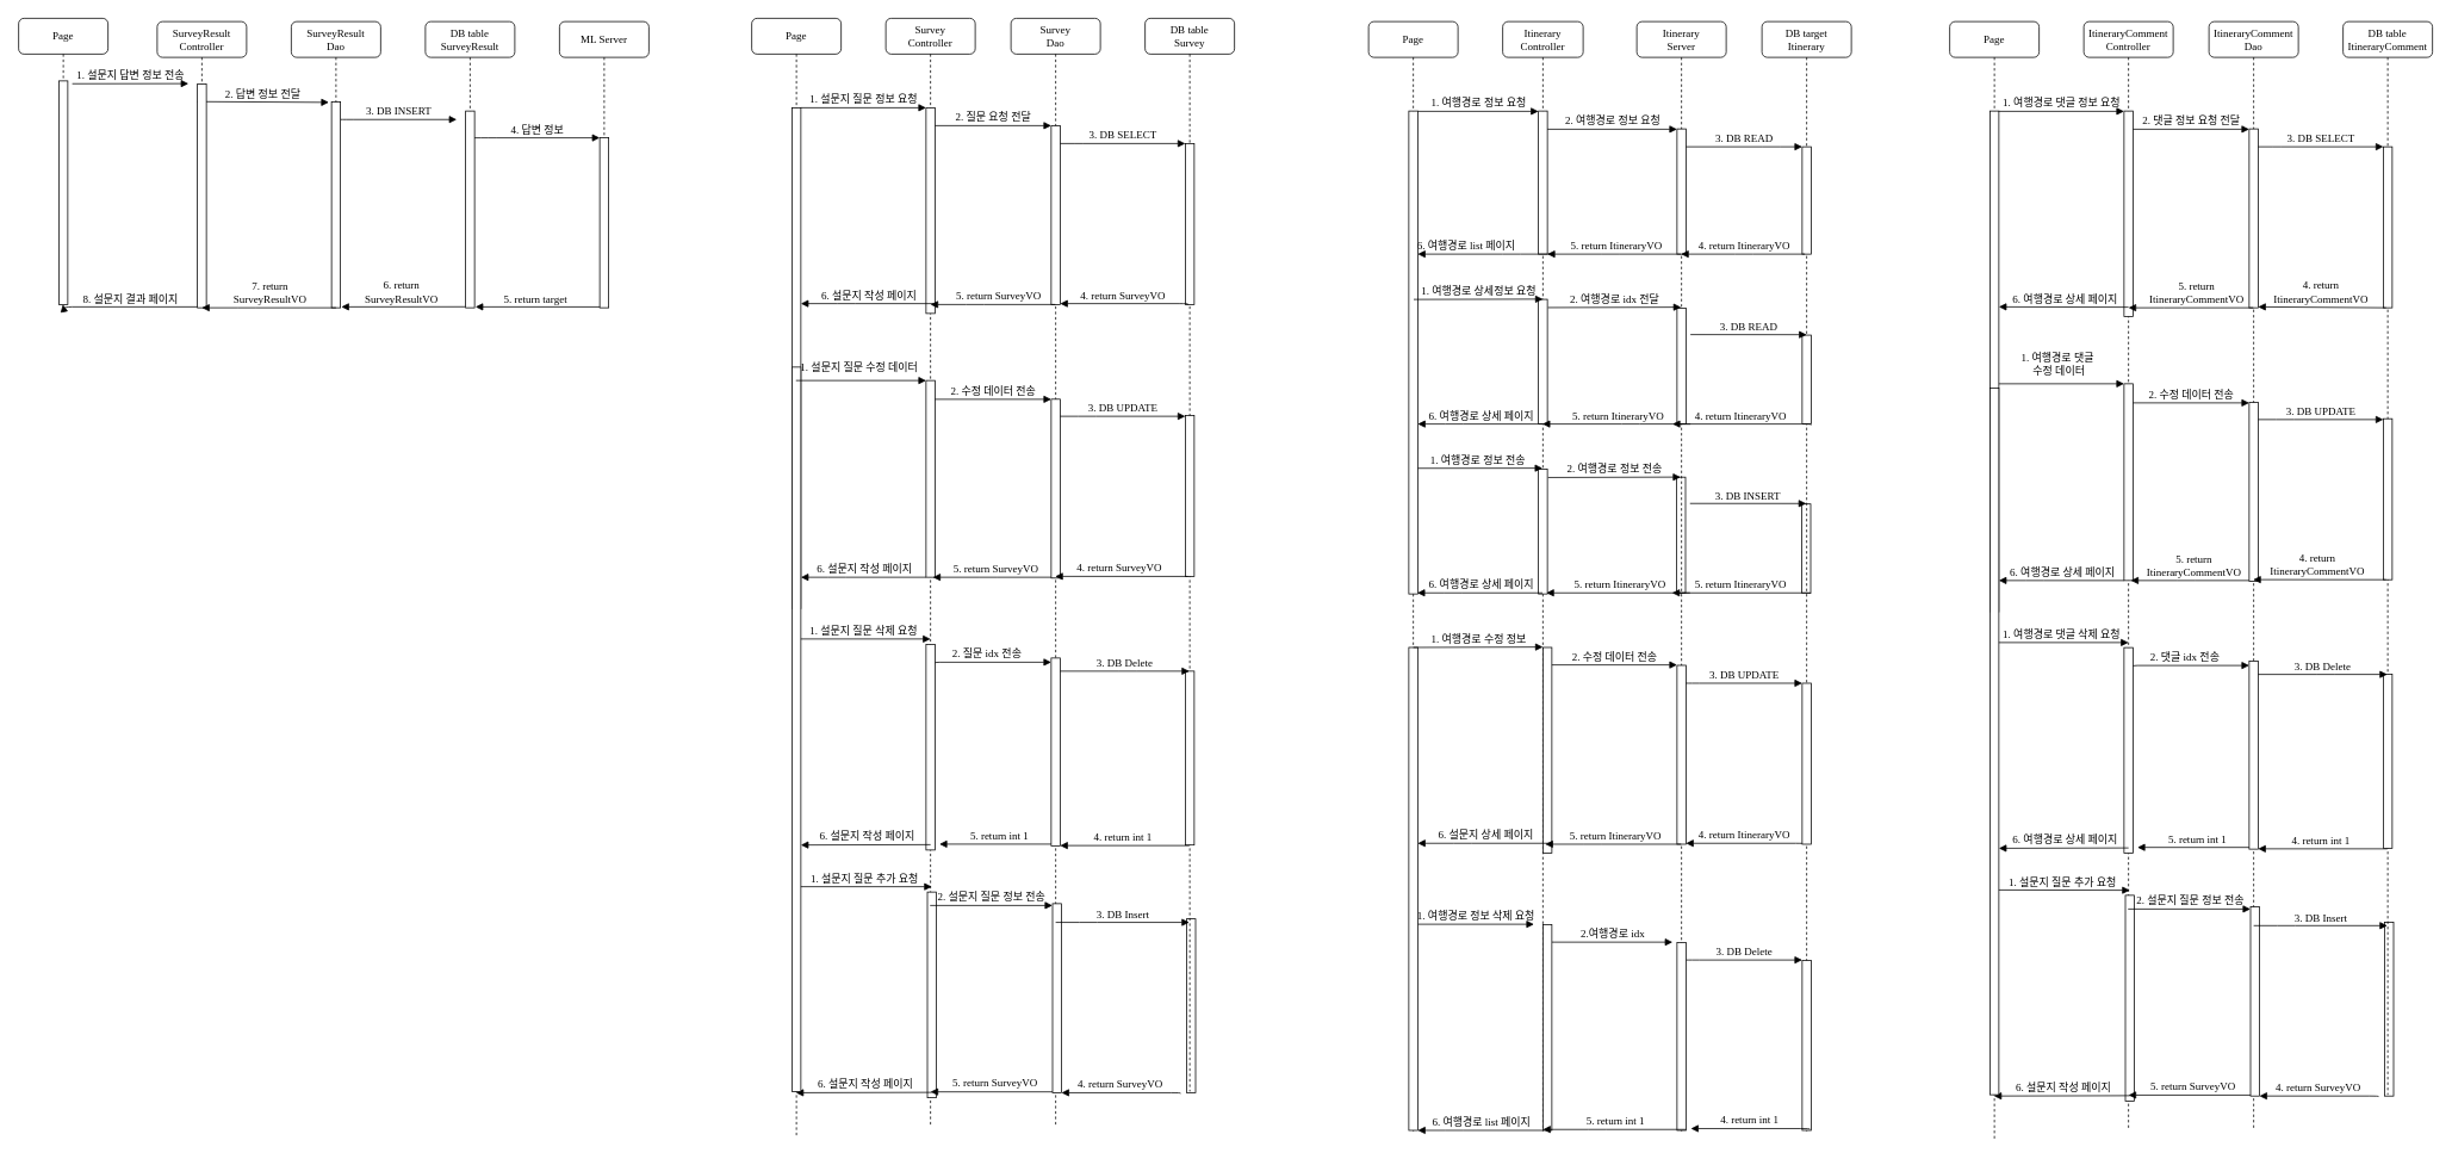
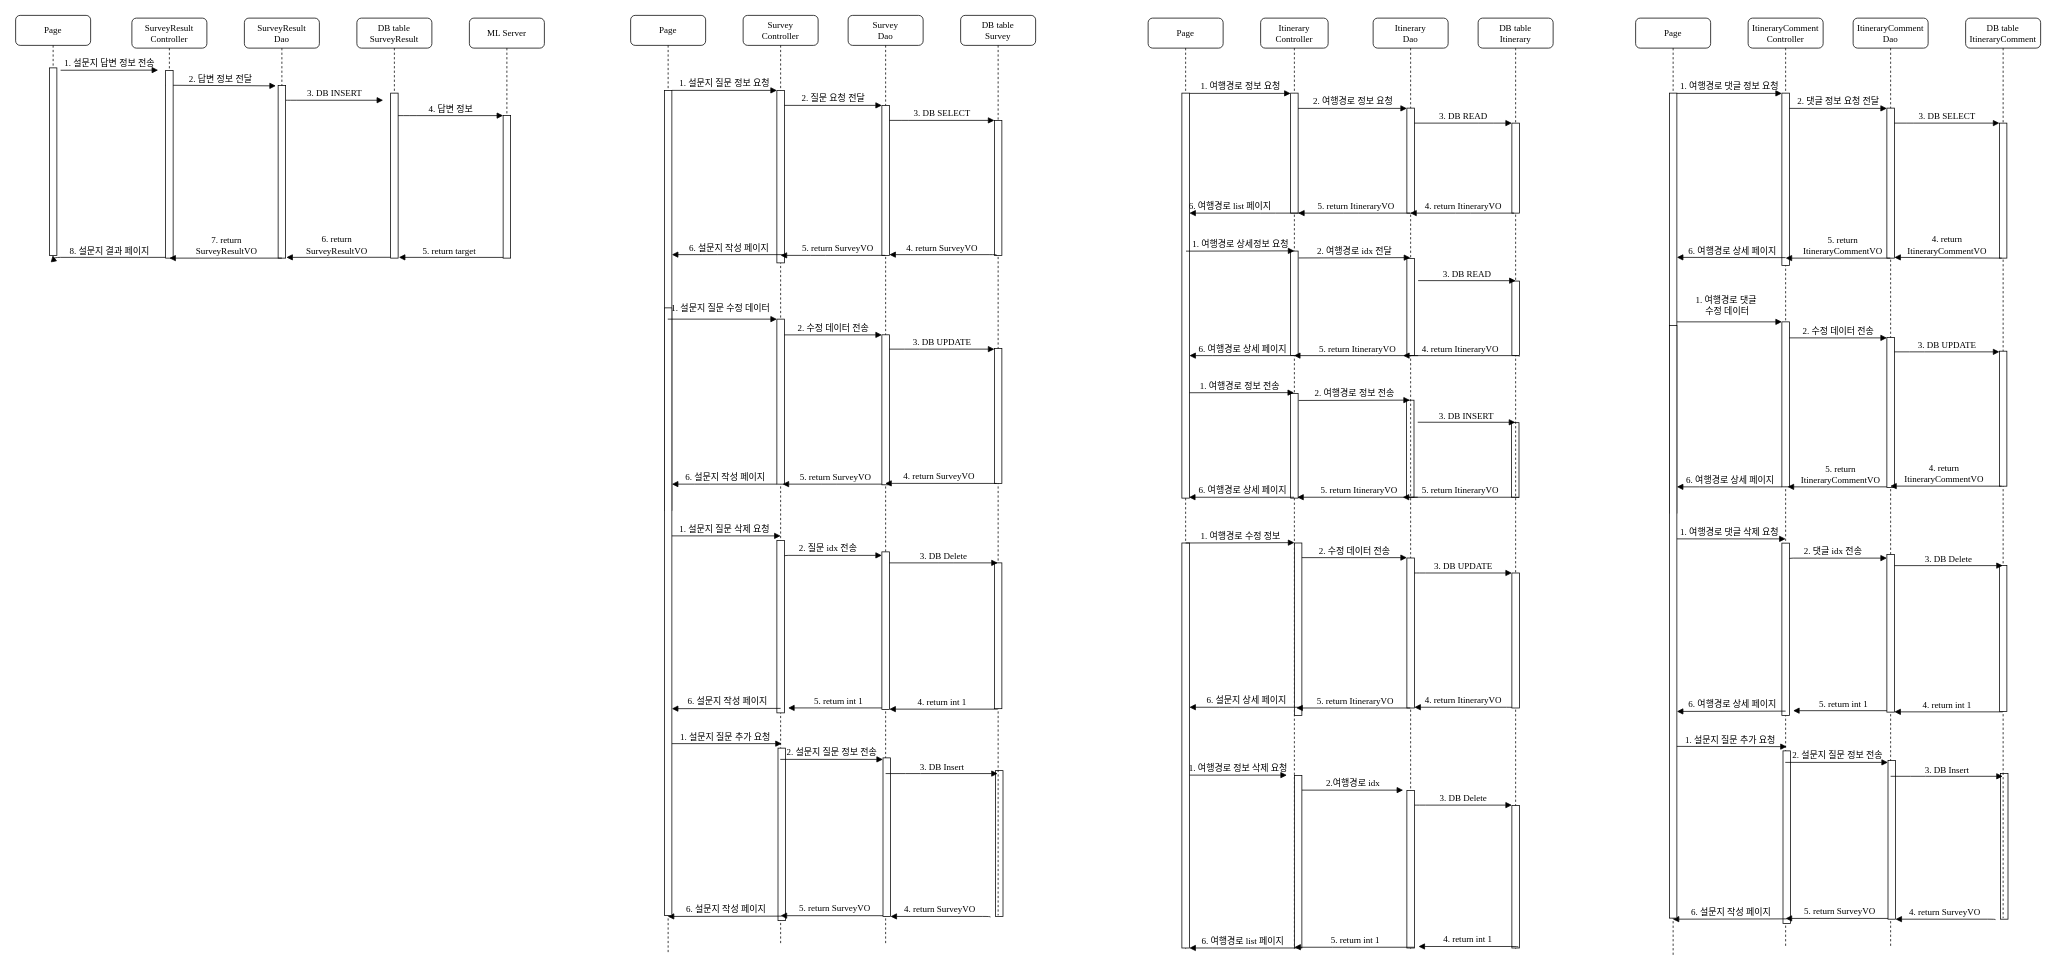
- <mxCell id="67" value="Itinerary&lt;br&gt;Server" style="shape=umlLifeline;perimeter=lifelinePerimeter;whiteSpace=wrap;html=1;container=1;collapsible=0;recursiveResize=0;outlineConnect=0;rounded=1;shadow=0;comic=0;labelBackgroundColor=none;strokeWidth=1;fontFamily=Verdana;fontSize=12;align=center;" vertex="1" parent="1"><mxGeometry x="1830" y="23.66" width="100" height="1240.84" as="geometry" /></mxCell>
+ <mxCell id="67" value="Itinerary&lt;br&gt;Dao" style="shape=umlLifeline;perimeter=lifelinePerimeter;whiteSpace=wrap;html=1;container=1;collapsible=0;recursiveResize=0;outlineConnect=0;rounded=1;shadow=0;comic=0;labelBackgroundColor=none;strokeWidth=1;fontFamily=Verdana;fontSize=12;align=center;" vertex="1" parent="1"><mxGeometry x="1830" y="23.66" width="100" height="1240.84" as="geometry" /></mxCell>
- <mxCell id="71" value="DB&amp;nbsp;target&lt;br&gt;Itinerary" style="shape=umlLifeline;perimeter=lifelinePerimeter;whiteSpace=wrap;html=1;container=1;collapsible=0;recursiveResize=0;outlineConnect=0;rounded=1;shadow=0;comic=0;labelBackgroundColor=none;strokeWidth=1;fontFamily=Verdana;fontSize=12;align=center;" vertex="1" parent="1"><mxGeometry x="1970" y="23.66" width="100" height="1240.84" as="geometry" /></mxCell>
+ <mxCell id="71" value="DB&amp;nbsp;table&lt;br&gt;Itinerary" style="shape=umlLifeline;perimeter=lifelinePerimeter;whiteSpace=wrap;html=1;container=1;collapsible=0;recursiveResize=0;outlineConnect=0;rounded=1;shadow=0;comic=0;labelBackgroundColor=none;strokeWidth=1;fontFamily=Verdana;fontSize=12;align=center;" vertex="1" parent="1"><mxGeometry x="1970" y="23.66" width="100" height="1240.84" as="geometry" /></mxCell>
